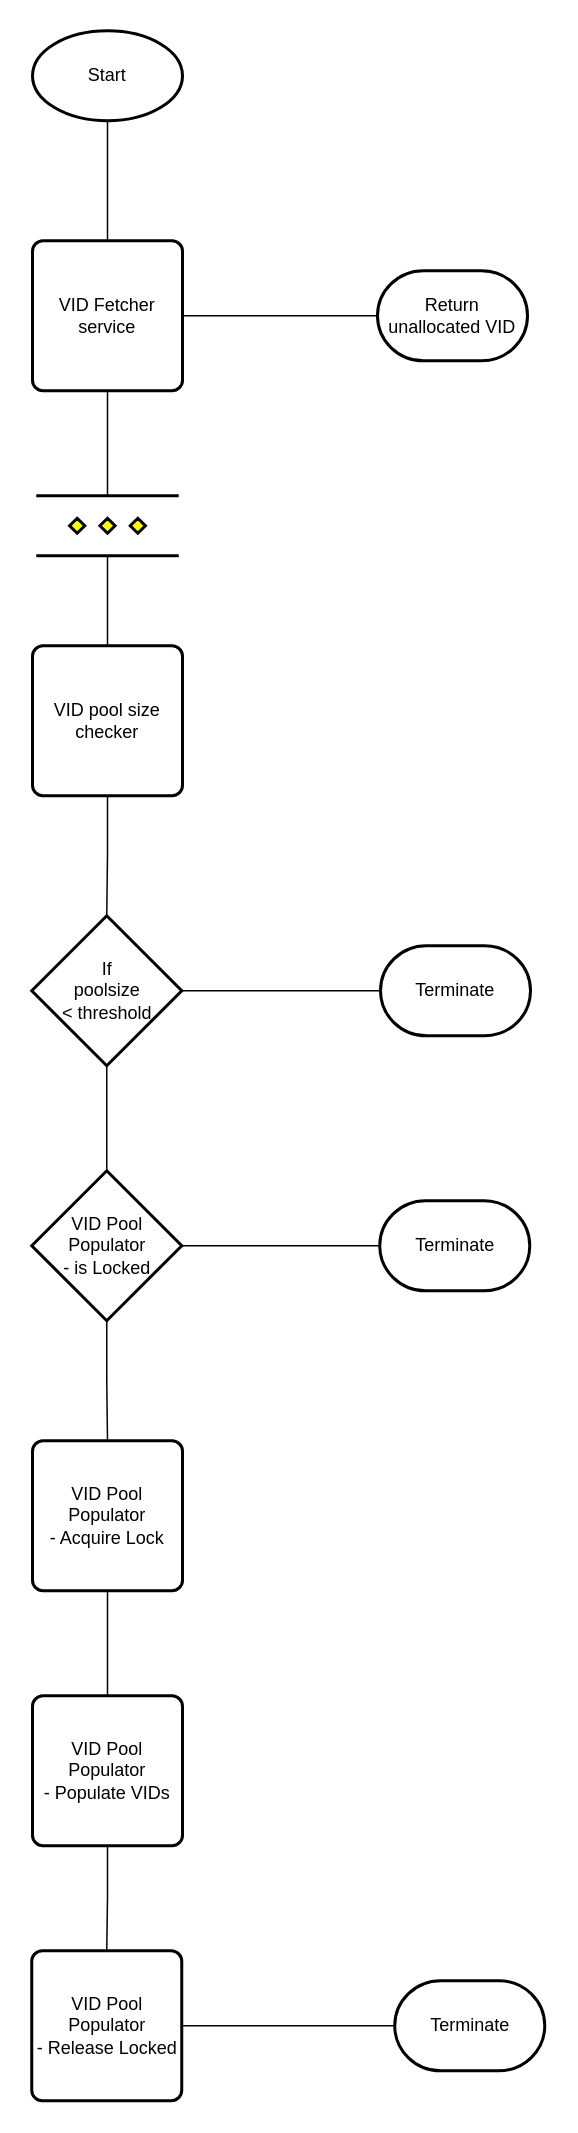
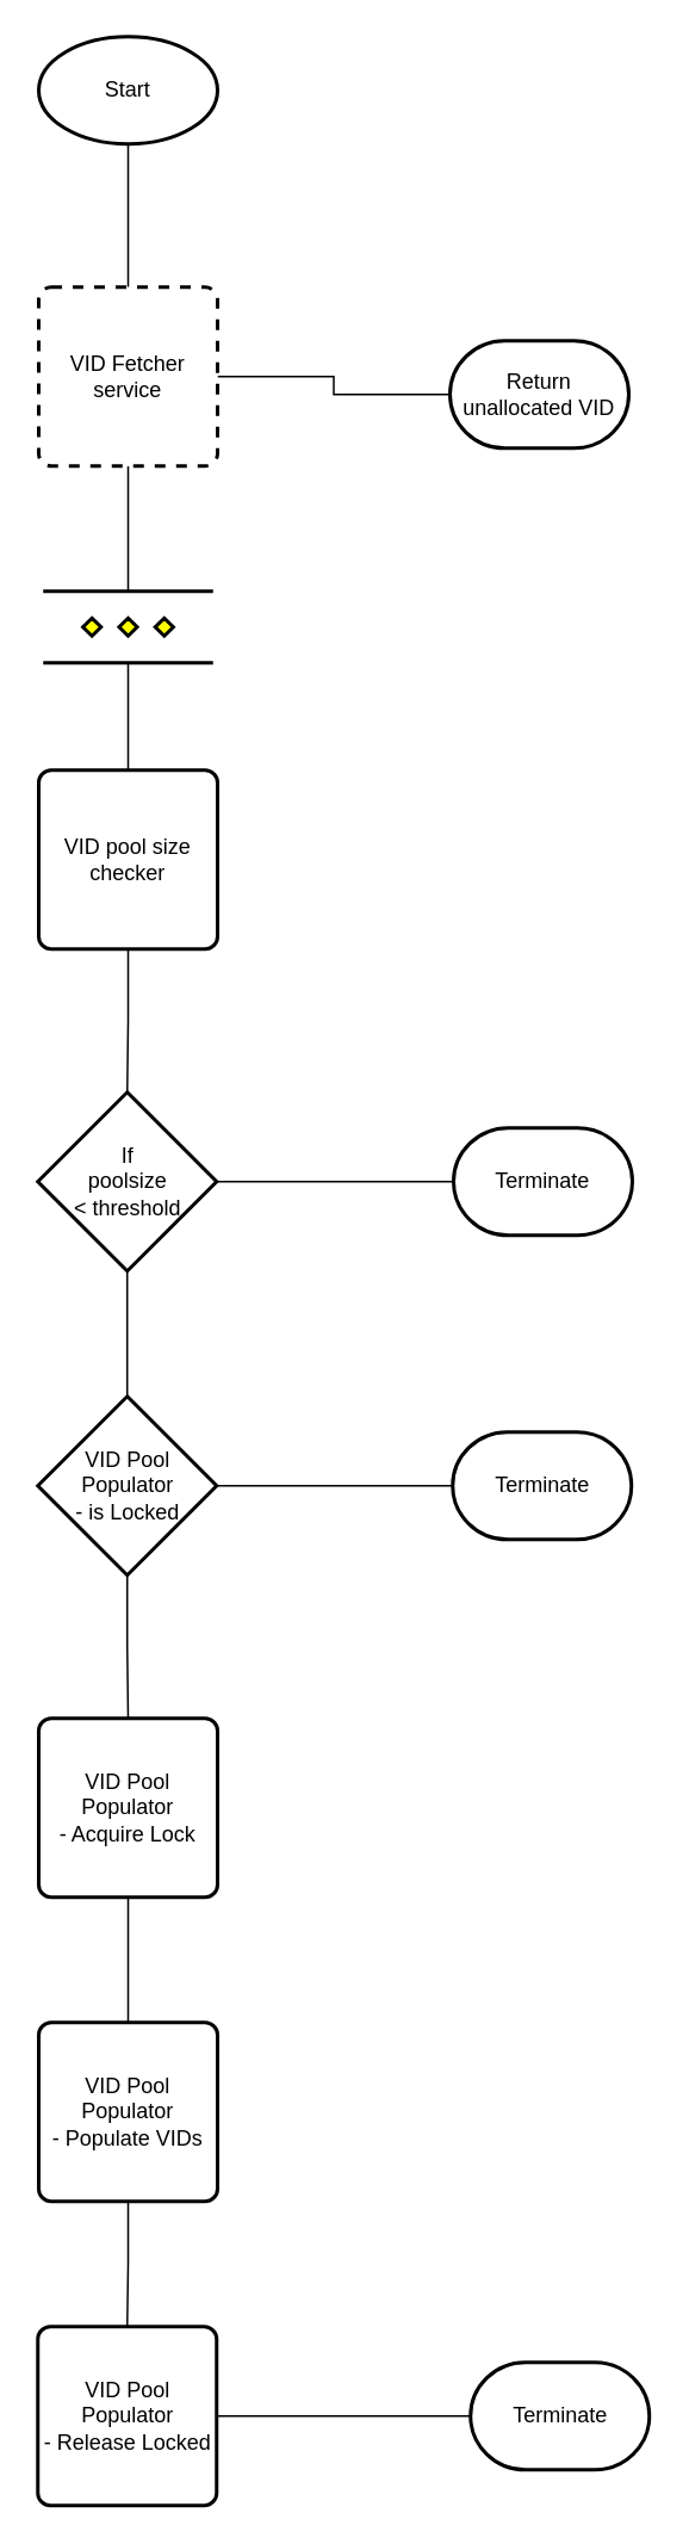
- <mxCell id="6" value="VID Fetcher service" style="rounded=1;whiteSpace=wrap;html=1;absoluteArcSize=1;arcSize=14;strokeWidth=2;" vertex="1" parent="1"><mxGeometry x="21" y="160" width="100" height="100" as="geometry" /></mxCell>
+ <mxCell id="6" value="VID Fetcher service" style="rounded=1;whiteSpace=wrap;html=1;absoluteArcSize=1;arcSize=14;strokeWidth=2;dashed=1;" vertex="1" parent="1"><mxGeometry x="21" y="160" width="100" height="100" as="geometry" /></mxCell>
- <mxCell id="16" value="Return unallocated VID" style="strokeWidth=2;html=1;shape=mxgraph.flowchart.terminator;whiteSpace=wrap;" vertex="1" parent="1"><mxGeometry x="251" y="180" width="100" height="60" as="geometry" /></mxCell>
+ <mxCell id="16" value="Return unallocated VID" style="strokeWidth=2;html=1;shape=mxgraph.flowchart.terminator;whiteSpace=wrap;" vertex="1" parent="1"><mxGeometry x="251" y="190" width="100" height="60" as="geometry" /></mxCell>
